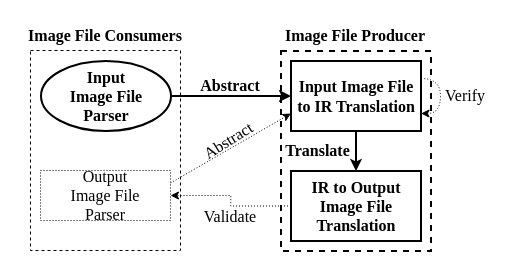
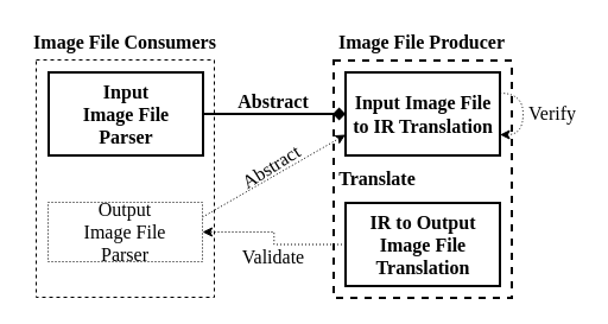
- <mxCell id="5" value="&lt;font face=&quot;LMRoman10-Regular&quot; style=&quot;font-size: 16px;&quot;&gt;Input&lt;br&gt;Image File&lt;br&gt;Parser&lt;/font&gt;" style="ellipse;whiteSpace=wrap;html=1;strokeWidth=2;fontStyle=1;" parent="1" vertex="1"><mxGeometry x="40.5" y="60.5" width="130" height="70" as="geometry" /></mxCell>
+ <mxCell id="5" value="&lt;font face=&quot;LMRoman10-Regular&quot; style=&quot;font-size: 16px;&quot;&gt;Input&lt;br&gt;Image File&lt;br&gt;Parser&lt;/font&gt;" style="rounded=0;whiteSpace=wrap;html=1;strokeWidth=2;fontStyle=1" parent="1" vertex="1"><mxGeometry x="40.5" y="60.5" width="130" height="70" as="geometry" /></mxCell>
- <mxCell id="4" style="edgeStyle=orthogonalEdgeStyle;rounded=0;orthogonalLoop=1;jettySize=auto;html=1;exitX=1;exitY=0.5;exitDx=0;exitDy=0;entryX=0;entryY=0.5;entryDx=0;entryDy=0;fontFamily=LMRoman10-Regular;fontSize=16;strokeWidth=2;" parent="1" source="5" target="7" edge="1"><mxGeometry relative="1" as="geometry"><Array as="points" /></mxGeometry></mxCell>
+ <mxCell id="4" style="edgeStyle=orthogonalEdgeStyle;rounded=0;orthogonalLoop=1;jettySize=auto;html=1;exitX=1;exitY=0.5;exitDx=0;exitDy=0;entryX=0;entryY=0.5;entryDx=0;entryDy=0;fontFamily=LMRoman10-Regular;fontSize=16;strokeWidth=2;endArrow=diamond;" parent="1" source="5" target="7" edge="1"><mxGeometry relative="1" as="geometry"><Array as="points" /></mxGeometry></mxCell>
- <mxCell id="6" style="edgeStyle=orthogonalEdgeStyle;rounded=0;orthogonalLoop=1;jettySize=auto;html=1;exitX=0.5;exitY=1;exitDx=0;exitDy=0;entryX=0.5;entryY=0;entryDx=0;entryDy=0;fontFamily=LMRoman10-Regular;fontSize=16;strokeWidth=2;" parent="1" source="7" target="13" edge="1"><mxGeometry relative="1" as="geometry" /></mxCell>
